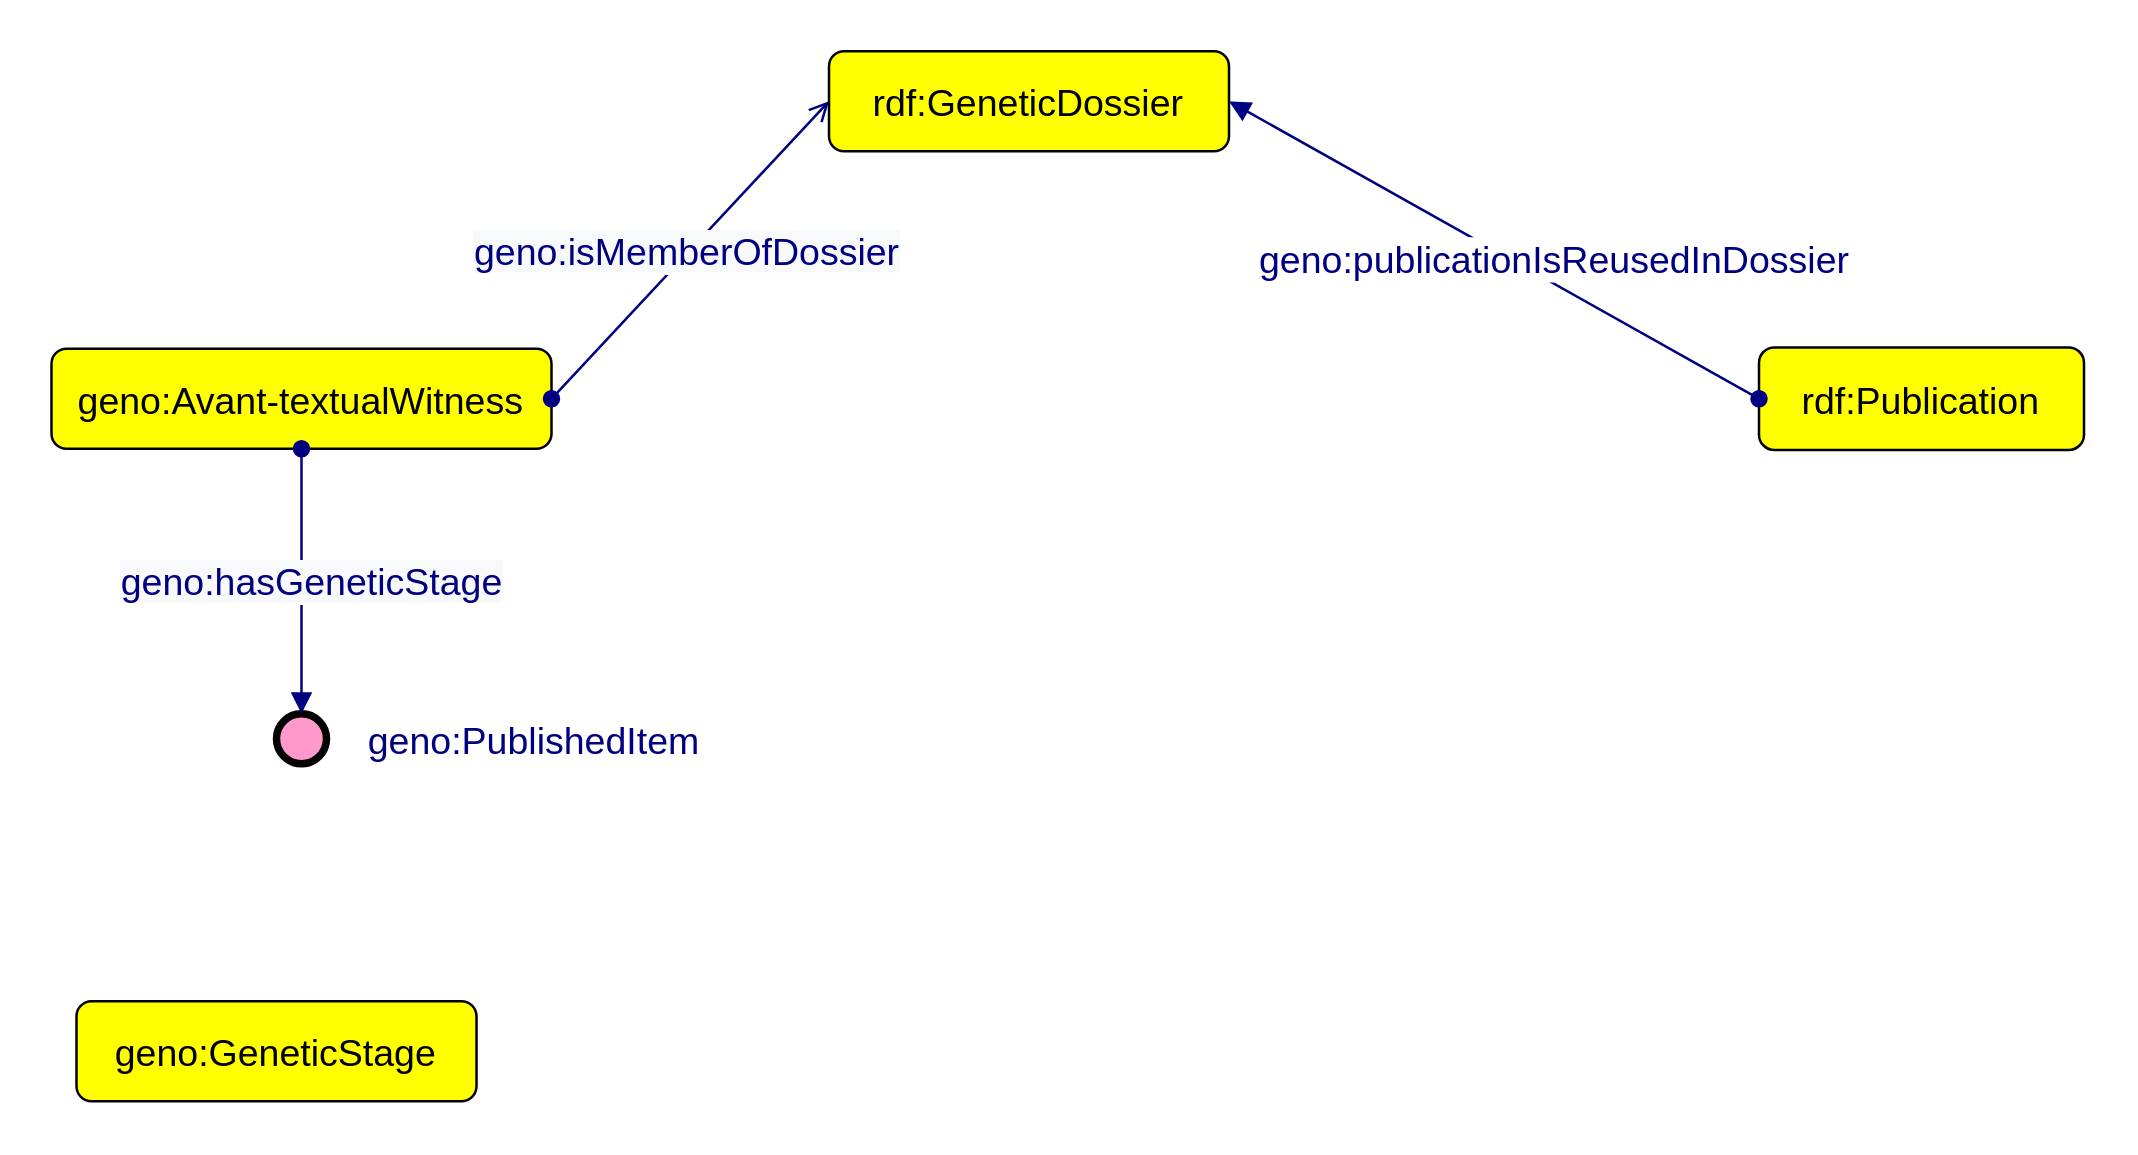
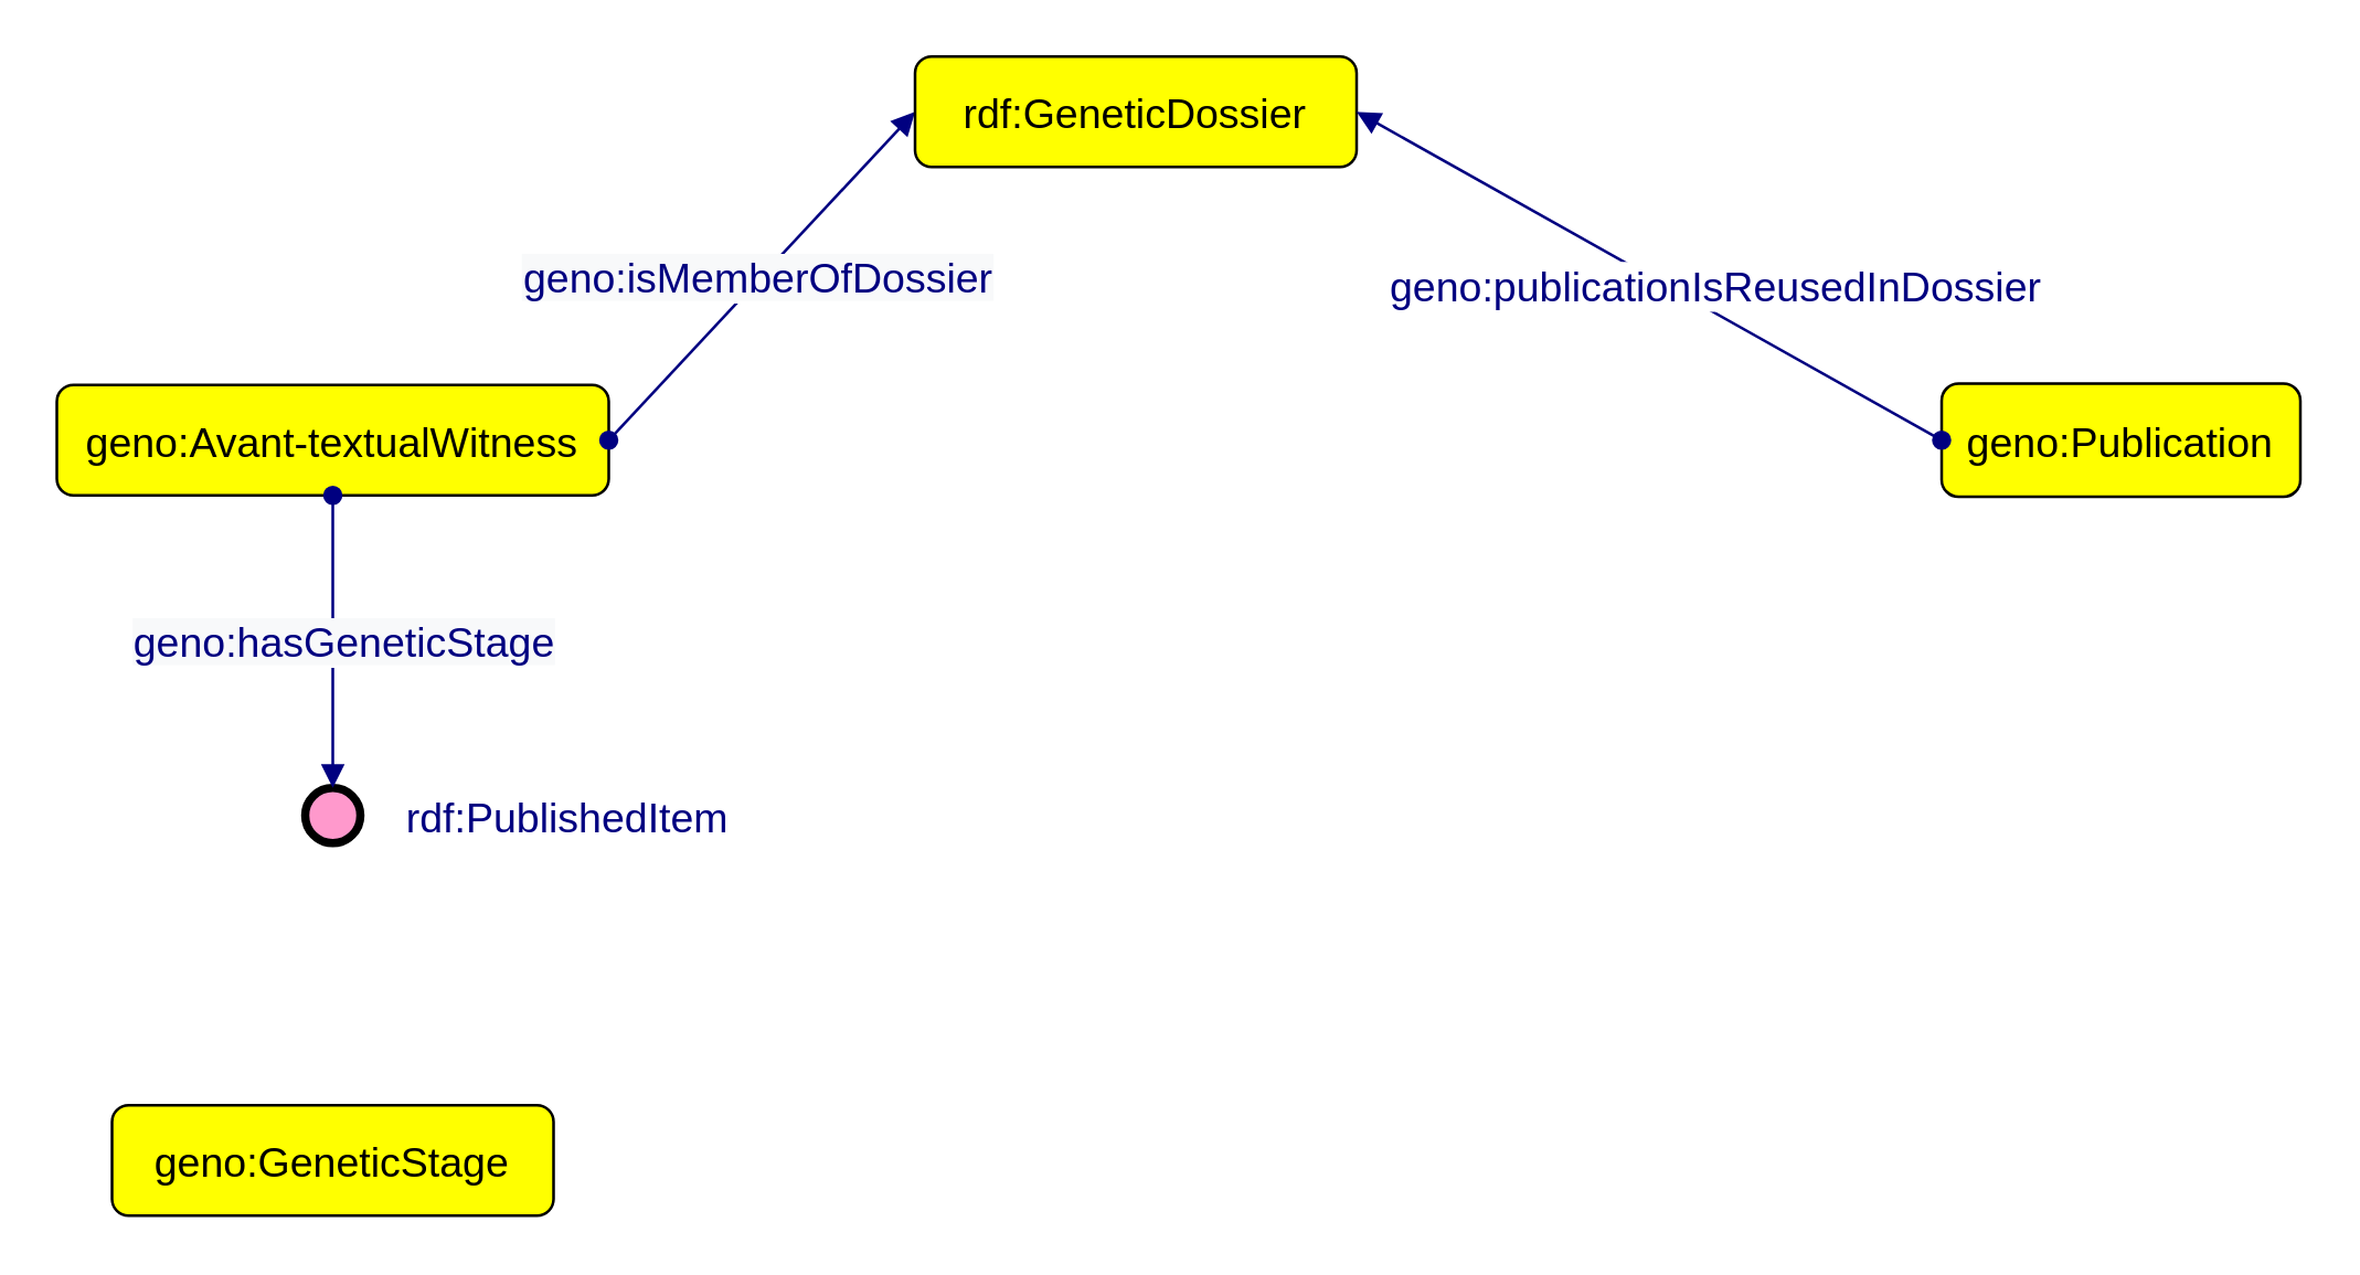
- <mxCell id="3" value="" style="graphMlID=e0;rounded=0;endArrow=open;strokeColor=#000080;strokeWidth=1.0;startArrow=oval;startFill=1;endFill=1;exitX=1;exitY=0.5;exitDx=0;exitDy=0;entryX=0;entryY=0.5;entryDx=0;entryDy=0;fontFamily=Helvetica;fontSize=15;" edge="1" parent="1" source="2" target="5"><mxGeometry relative="1" as="geometry"><mxPoint x="230" y="140" as="sourcePoint" /><mxPoint x="360" y="200" as="targetPoint" /></mxGeometry></mxCell>
+ <mxCell id="3" value="" style="graphMlID=e0;rounded=0;endArrow=block;strokeColor=#000080;strokeWidth=1.0;startArrow=oval;startFill=1;endFill=1;exitX=1;exitY=0.5;exitDx=0;exitDy=0;entryX=0;entryY=0.5;entryDx=0;entryDy=0;fontFamily=Helvetica;fontSize=15;" edge="1" parent="1" source="2" target="5"><mxGeometry relative="1" as="geometry"><mxPoint x="230" y="140" as="sourcePoint" /><mxPoint x="360" y="200" as="targetPoint" /></mxGeometry></mxCell>
- <mxCell id="6" value="rdf:Publication" style="graphMlID=n4;shape=rect;rounded=1;arcsize=30;fillColor=#ffff00;strokeColor=#000000;strokeWidth=1.0;fontFamily=Helvetica;fontSize=15;" vertex="1" parent="1"><mxGeometry x="703" y="138.5" width="130" height="41" as="geometry" /></mxCell>
+ <mxCell id="6" value="geno:Publication" style="graphMlID=n4;shape=rect;rounded=1;arcsize=30;fillColor=#ffff00;strokeColor=#000000;strokeWidth=1.0;fontFamily=Helvetica;fontSize=15;" vertex="1" parent="1"><mxGeometry x="703" y="138.5" width="130" height="41" as="geometry" /></mxCell>
- <mxCell id="9" value="geno:PublishedItem" style="graphMlID=n9;shape=ellipse;fillColor=#ff99cc;strokeColor=#000000;strokeWidth=3.0;verticalAlign=middle;labelPosition=right;verticalLabelPosition=middle;align=left;spacingRight=1;spacing=17;labelBackgroundColor=#FFFFFF;fontFamily=Helvetica;fontSize=15;fontColor=#000080;" vertex="1" parent="1"><mxGeometry x="110" y="285" width="20" height="20" as="geometry" /></mxCell>
+ <mxCell id="9" value="rdf:PublishedItem" style="graphMlID=n9;shape=ellipse;fillColor=#ff99cc;strokeColor=#000000;strokeWidth=3.0;verticalAlign=middle;labelPosition=right;verticalLabelPosition=middle;align=left;spacingRight=1;spacing=17;labelBackgroundColor=#FFFFFF;fontFamily=Helvetica;fontSize=15;fontColor=#000080;" vertex="1" parent="1"><mxGeometry x="110" y="285" width="20" height="20" as="geometry" /></mxCell>
- <mxCell id="10" value="geno:GeneticStage" style="graphMlID=n4;shape=rect;rounded=1;arcsize=30;fillColor=#ffff00;strokeColor=#000000;strokeWidth=1.0;fontFamily=Helvetica;fontSize=15;" vertex="1" parent="1"><mxGeometry x="30" y="400" width="160" height="40" as="geometry" /></mxCell>
+ <mxCell id="10" value="geno:GeneticStage" style="graphMlID=n4;shape=rect;rounded=1;arcsize=30;fillColor=#ffff00;strokeColor=#000000;strokeWidth=1.0;fontFamily=Helvetica;fontSize=15;" vertex="1" parent="1"><mxGeometry x="40" y="400" width="160" height="40" as="geometry" /></mxCell>
